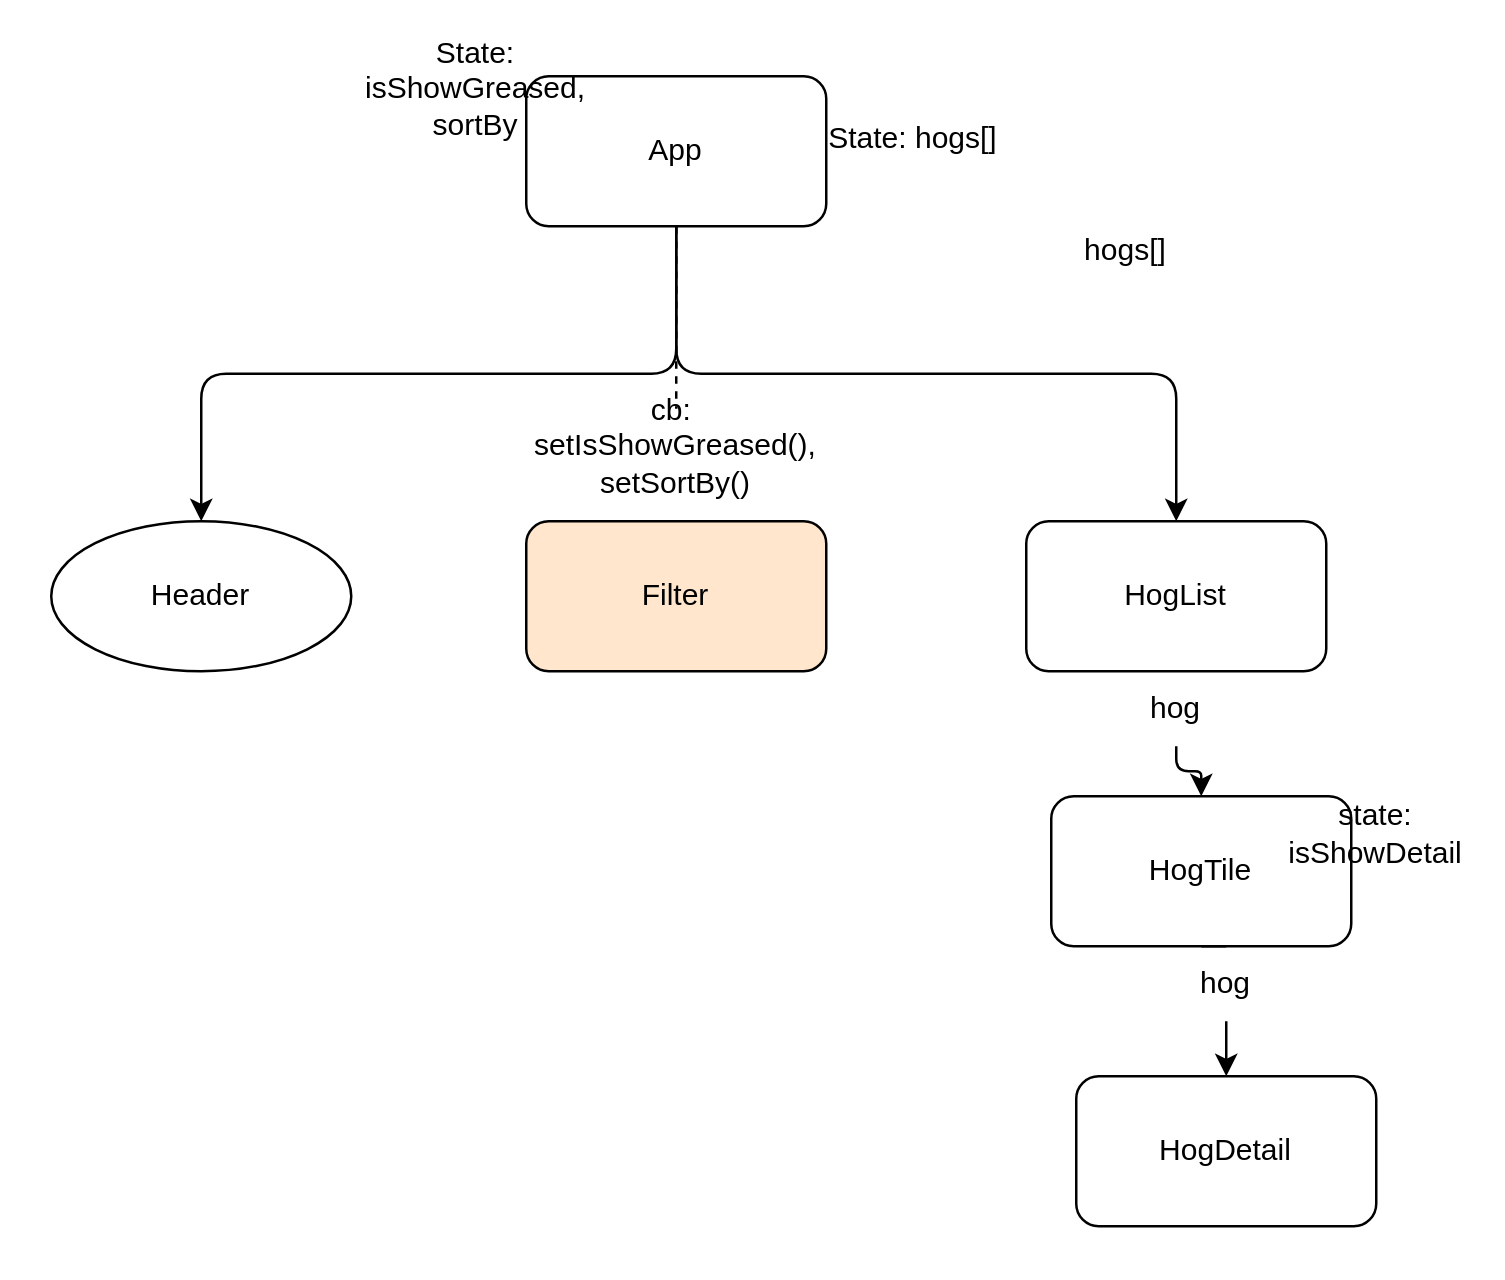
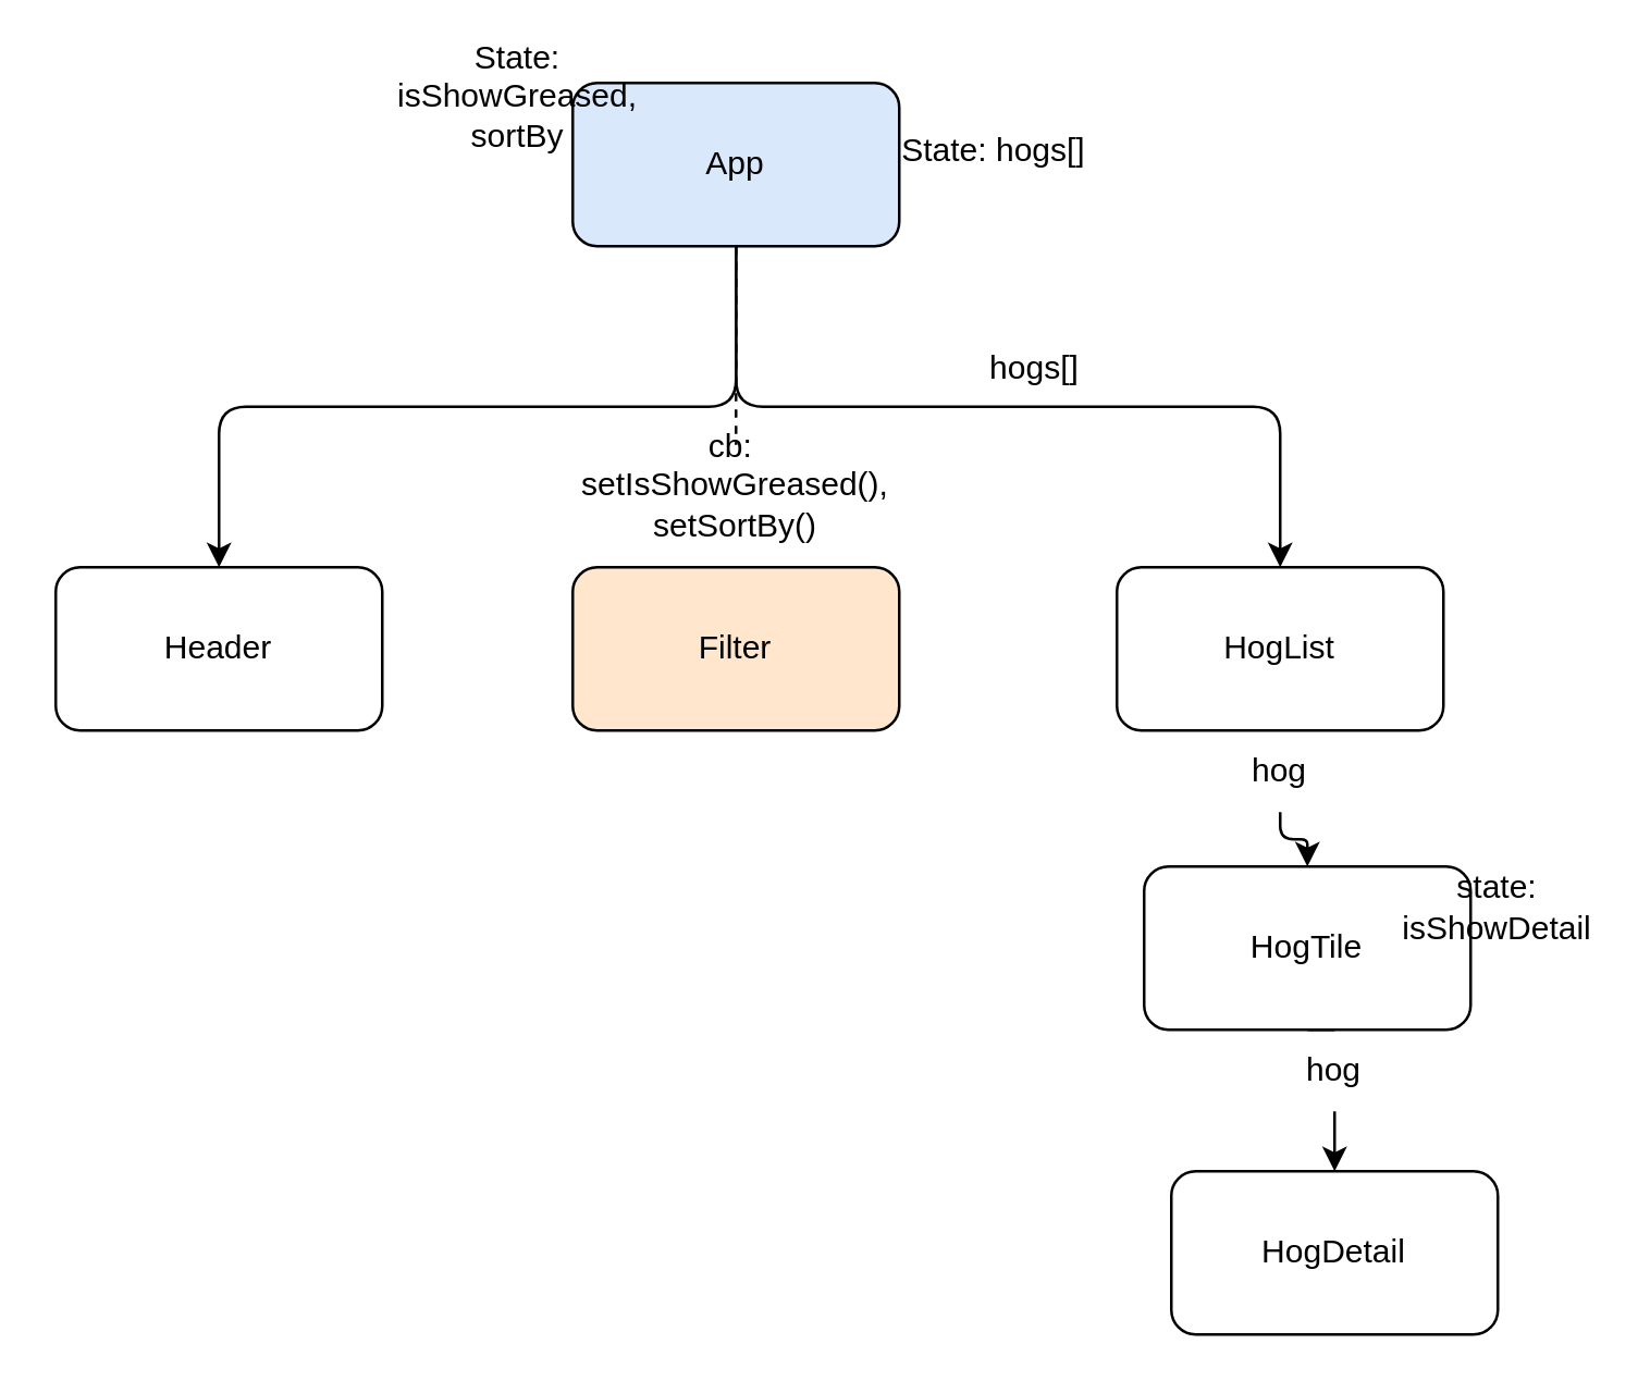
- <mxCell id="4" value="App" style="rounded=1;whiteSpace=wrap;html=1;" vertex="1" parent="1"><mxGeometry x="210" y="30" width="120" height="60" as="geometry" /></mxCell>
+ <mxCell id="4" value="App" style="rounded=1;whiteSpace=wrap;html=1;fillColor=#dae8fc;" vertex="1" parent="1"><mxGeometry x="210" y="30" width="120" height="60" as="geometry" /></mxCell>
- <mxCell id="13" value="hogs[]" style="text;html=1;strokeColor=none;fillColor=none;align=center;verticalAlign=middle;whiteSpace=wrap;rounded=0;" vertex="1" parent="1"><mxGeometry x="420" y="85" width="60" height="30" as="geometry" /></mxCell>
+ <mxCell id="13" value="hogs[]" style="text;html=1;strokeColor=none;fillColor=none;align=center;verticalAlign=middle;whiteSpace=wrap;rounded=0;" vertex="1" parent="1"><mxGeometry x="350" y="120" width="60" height="30" as="geometry" /></mxCell>
- <mxCell id="5" value="Header" style="ellipse;whiteSpace=wrap;html=1;" vertex="1" parent="1"><mxGeometry x="20" y="208" width="120" height="60" as="geometry" /></mxCell>
+ <mxCell id="5" value="Header" style="rounded=1;whiteSpace=wrap;html=1;" vertex="1" parent="1"><mxGeometry x="20" y="208" width="120" height="60" as="geometry" /></mxCell>
